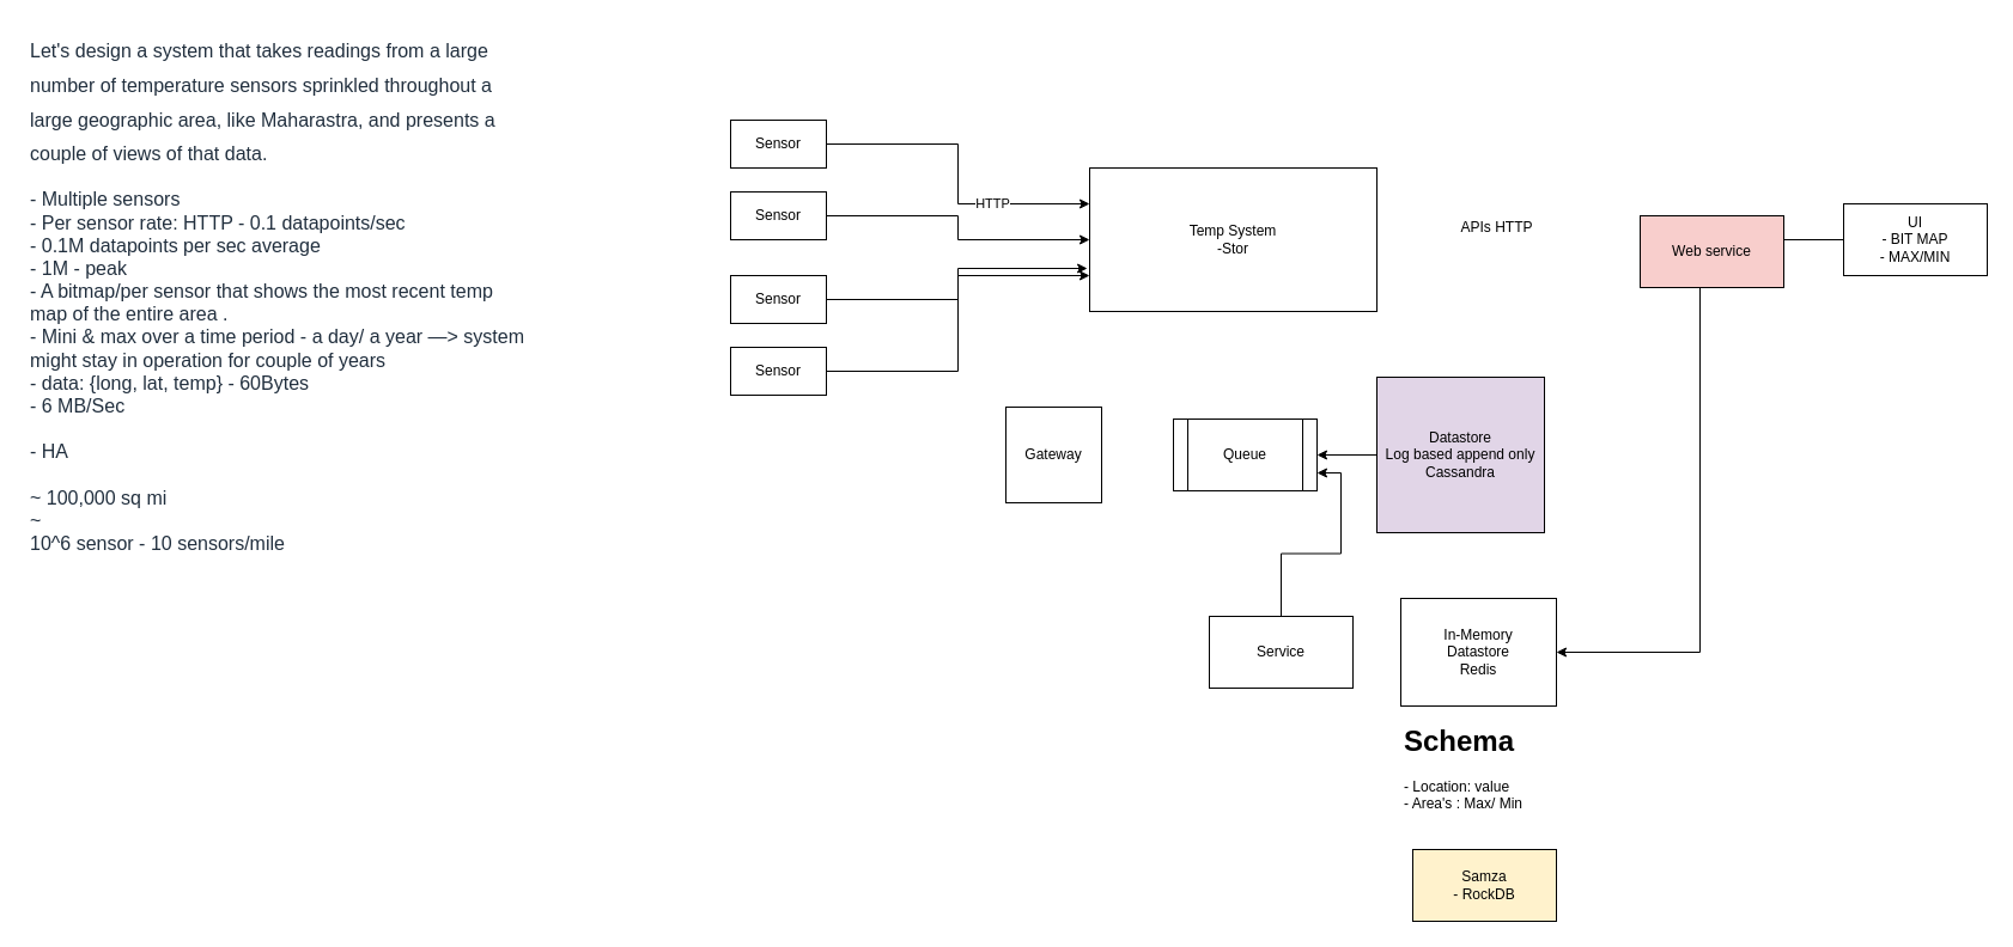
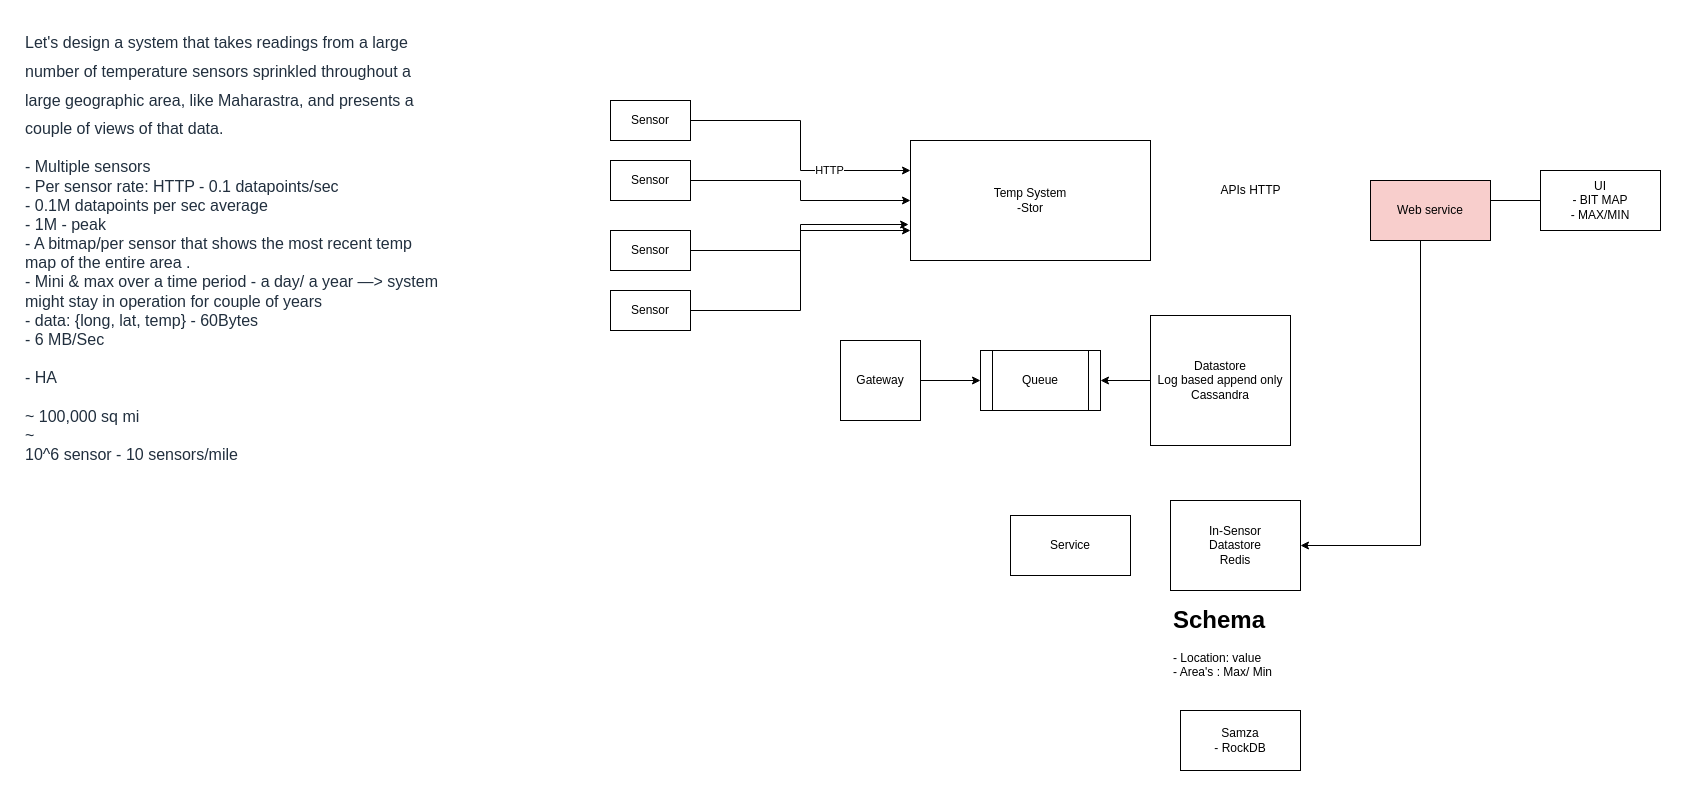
+ <mxCell id="16" style="edgeStyle=orthogonalEdgeStyle;rounded=0;orthogonalLoop=1;jettySize=auto;html=1;" edge="1" parent="1" source="17" target="20"><mxGeometry relative="1" as="geometry" /></mxCell>
- <mxCell id="19" value="Datastore&lt;br&gt;Log based append only&lt;br&gt;Cassandra" style="rounded=0;whiteSpace=wrap;html=1;fillColor=#e1d5e7;" vertex="1" parent="1"><mxGeometry x="1150" y="315" width="140" height="130" as="geometry" /></mxCell>
+ <mxCell id="19" value="Datastore&lt;br&gt;Log based append only&lt;br&gt;Cassandra" style="rounded=0;whiteSpace=wrap;html=1;" vertex="1" parent="1"><mxGeometry x="1150" y="315" width="140" height="130" as="geometry" /></mxCell>
- <mxCell id="21" style="edgeStyle=orthogonalEdgeStyle;rounded=0;orthogonalLoop=1;jettySize=auto;html=1;entryX=1;entryY=0.75;entryDx=0;entryDy=0;exitX=0.5;exitY=0;exitDx=0;exitDy=0;" edge="1" parent="1" source="24" target="20"><mxGeometry relative="1" as="geometry" /></mxCell>
- <mxCell id="22" value="In-Memory&lt;br&gt;Datastore&lt;br&gt;Redis" style="rounded=0;whiteSpace=wrap;html=1;" vertex="1" parent="1"><mxGeometry x="1170" y="500" width="130" height="90" as="geometry" /></mxCell>
+ <mxCell id="22" value="In-Sensor&lt;br&gt;Datastore&lt;br&gt;Redis" style="rounded=0;whiteSpace=wrap;html=1;" vertex="1" parent="1"><mxGeometry x="1170" y="500" width="130" height="90" as="geometry" /></mxCell>
- <mxCell id="25" value="Samza&lt;br&gt;- RockDB" style="rounded=0;whiteSpace=wrap;html=1;fillColor=#fff2cc;" vertex="1" parent="1"><mxGeometry x="1180" y="710" width="120" height="60" as="geometry" /></mxCell>
+ <mxCell id="25" value="Samza&lt;br&gt;- RockDB" style="rounded=0;whiteSpace=wrap;html=1;" vertex="1" parent="1"><mxGeometry x="1180" y="710" width="120" height="60" as="geometry" /></mxCell>
